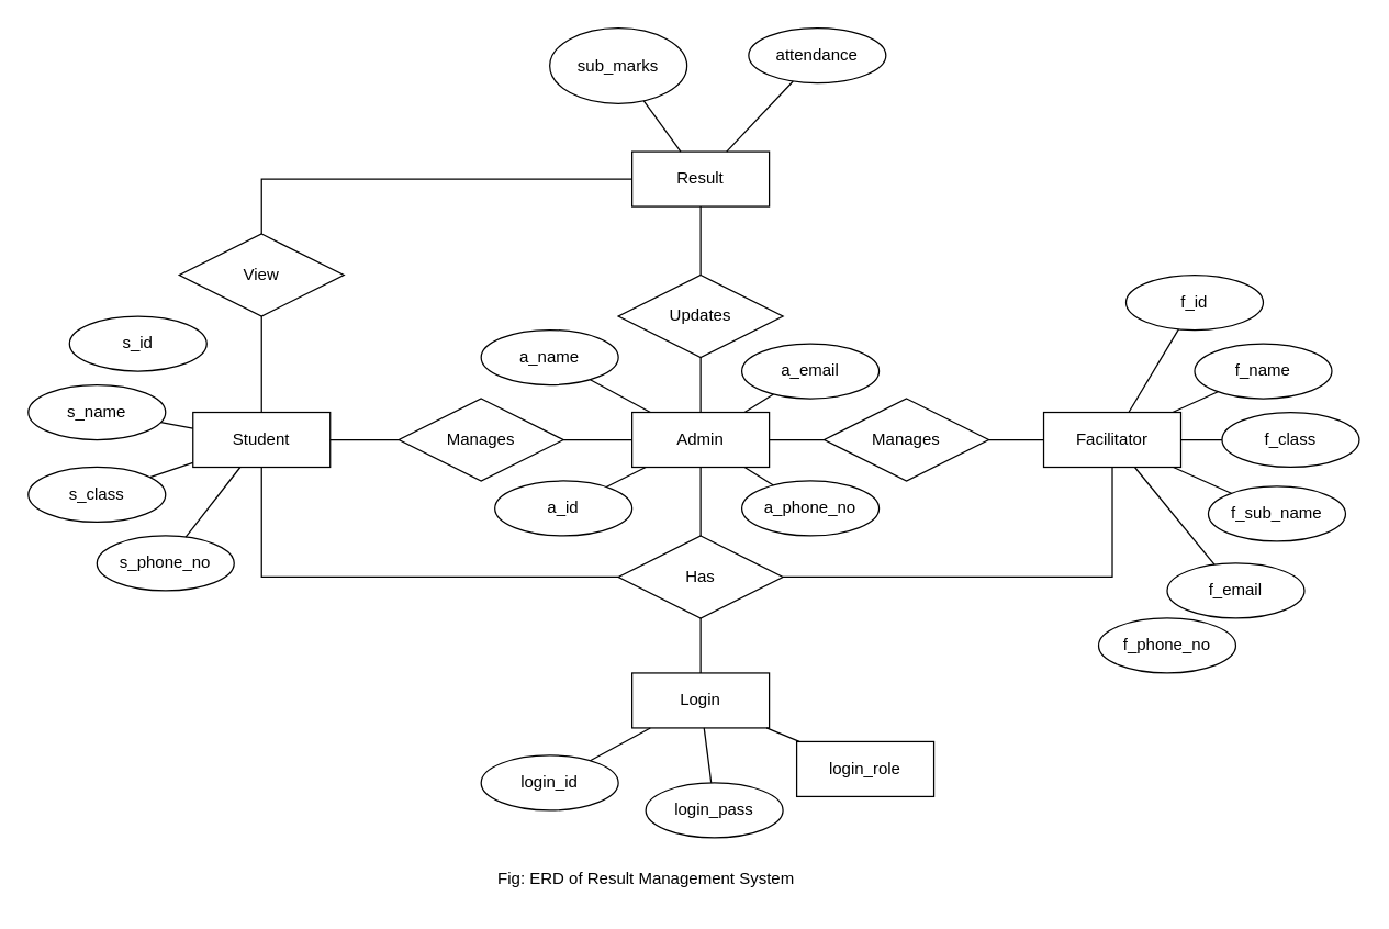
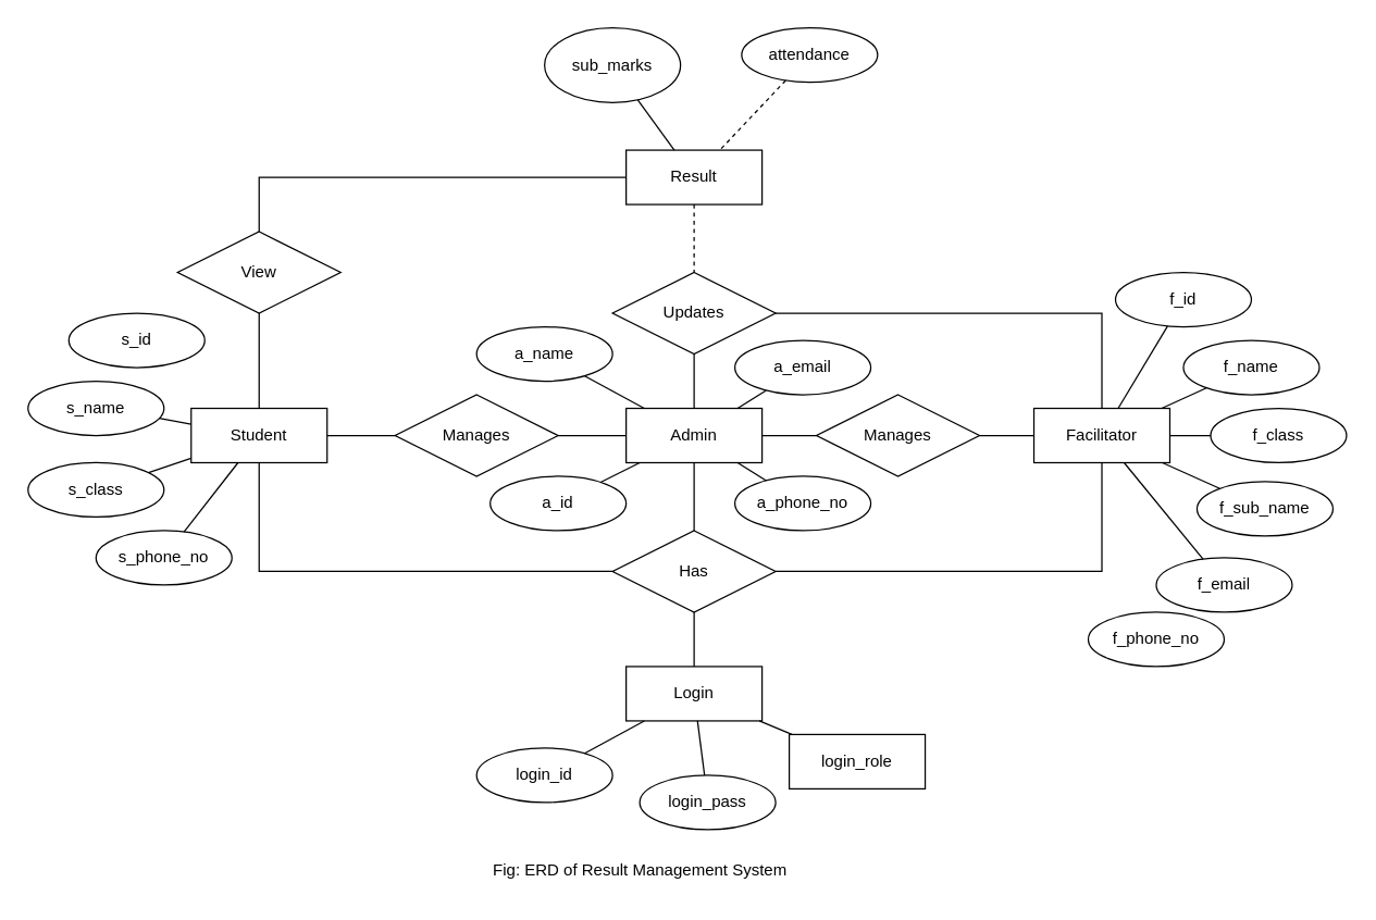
- <mxCell id="34" value="" style="endArrow=none;html=1;rounded=0;" parent="1" source="31" target="6" edge="1"><mxGeometry relative="1" as="geometry"><mxPoint x="472.711" y="69.343" as="sourcePoint" /><mxPoint x="506.667" y="120" as="targetPoint" /></mxGeometry></mxCell>
+ <mxCell id="34" value="" style="endArrow=none;html=1;rounded=0;dashed=1;" parent="1" source="31" target="6" edge="1"><mxGeometry relative="1" as="geometry"><mxPoint x="472.711" y="69.343" as="sourcePoint" /><mxPoint x="506.667" y="120" as="targetPoint" /></mxGeometry></mxCell>
- <mxCell id="14" value="" style="endArrow=none;html=1;rounded=0;" parent="1" source="6" target="12" edge="1"><mxGeometry relative="1" as="geometry"><mxPoint x="520" y="270" as="sourcePoint" /><mxPoint x="520" y="310" as="targetPoint" /></mxGeometry></mxCell>
+ <mxCell id="14" value="" style="endArrow=none;html=1;rounded=0;dashed=1;" parent="1" source="6" target="12" edge="1"><mxGeometry relative="1" as="geometry"><mxPoint x="520" y="270" as="sourcePoint" /><mxPoint x="520" y="310" as="targetPoint" /></mxGeometry></mxCell>
+ <mxCell id="15" value="" style="endArrow=none;html=1;rounded=0;" parent="1" source="12" target="3" edge="1"><mxGeometry relative="1" as="geometry"><mxPoint x="760" y="250" as="sourcePoint" /><mxPoint x="920" y="250" as="targetPoint" /><Array as="points"><mxPoint x="810" y="230" /></Array></mxGeometry></mxCell>
